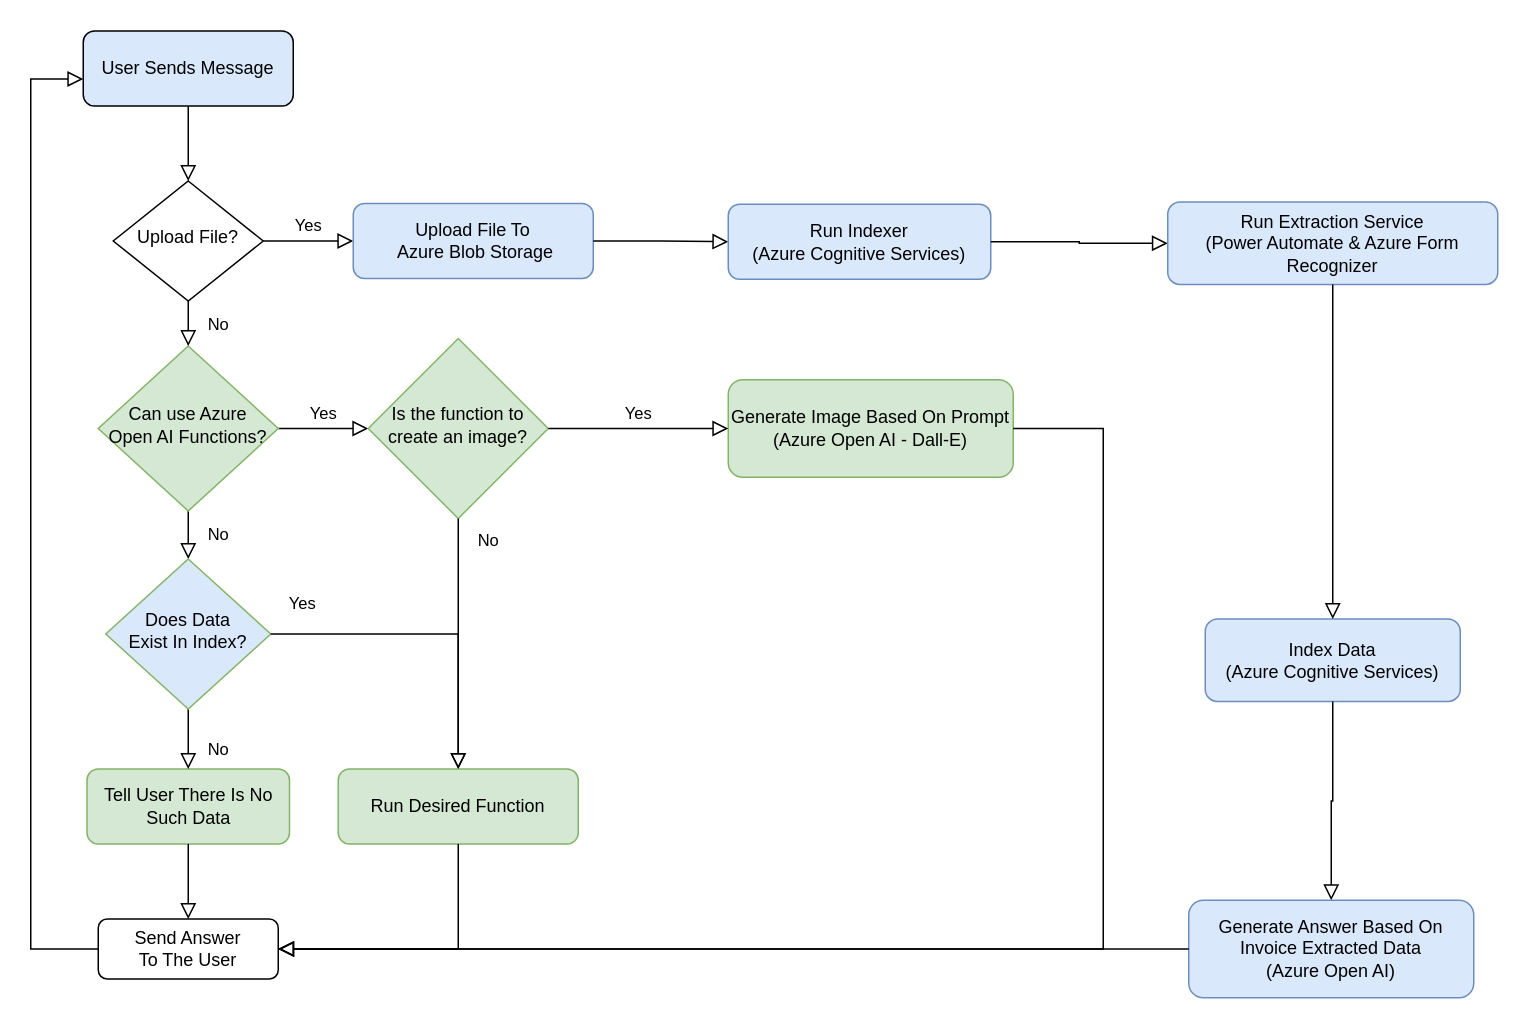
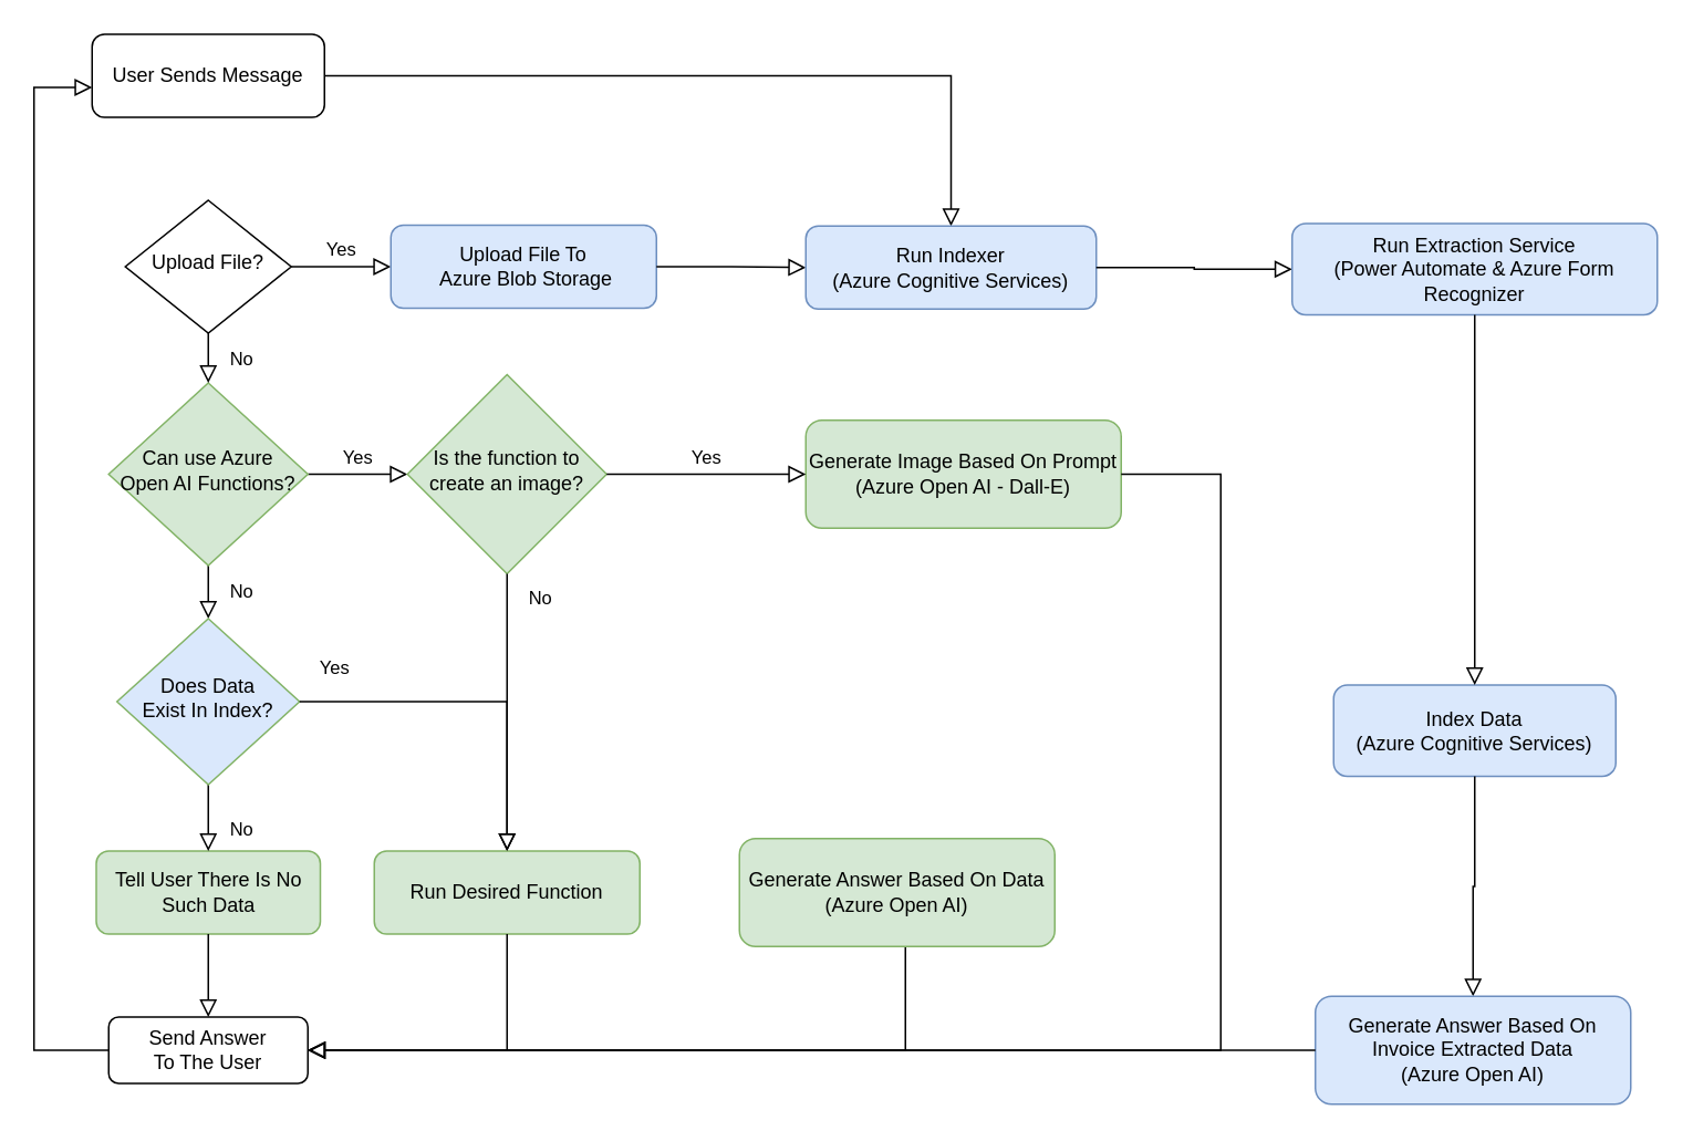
- <mxCell id="3" value="User Sends Message" style="rounded=1;whiteSpace=wrap;html=1;fontSize=12;glass=0;strokeWidth=1;shadow=0;fillColor=#dae8fc;" parent="1" vertex="1"><mxGeometry x="55" y="20" width="140" height="50" as="geometry" /></mxCell>
+ <mxCell id="3" value="User Sends Message" style="rounded=1;whiteSpace=wrap;html=1;fontSize=12;glass=0;strokeWidth=1;shadow=0;" parent="1" vertex="1"><mxGeometry x="55" y="20" width="140" height="50" as="geometry" /></mxCell>
- <mxCell id="2" value="" style="rounded=0;html=1;jettySize=auto;orthogonalLoop=1;fontSize=11;endArrow=block;endFill=0;endSize=8;strokeWidth=1;shadow=0;labelBackgroundColor=none;edgeStyle=orthogonalEdgeStyle;" parent="1" source="3" target="5" edge="1"><mxGeometry relative="1" as="geometry" /></mxCell>
+ <mxCell id="2" value="" style="rounded=0;html=1;jettySize=auto;orthogonalLoop=1;fontSize=11;endArrow=block;endFill=0;endSize=8;strokeWidth=1;shadow=0;labelBackgroundColor=none;edgeStyle=orthogonalEdgeStyle;" parent="1" source="3" target="9" edge="1"><mxGeometry relative="1" as="geometry" /></mxCell>
+ <mxCell id="31" value="Generate Answer Based On Data&lt;br&gt;(Azure Open AI)" style="rounded=1;whiteSpace=wrap;html=1;fontSize=12;glass=0;strokeWidth=1;shadow=0;fillColor=#d5e8d4;strokeColor=#82b366;" vertex="1" parent="1"><mxGeometry x="445" y="504.5" width="190" height="65" as="geometry" /></mxCell>
+ <mxCell id="18" value="" style="rounded=0;html=1;jettySize=auto;orthogonalLoop=1;fontSize=11;endArrow=block;endFill=0;endSize=8;strokeWidth=1;shadow=0;labelBackgroundColor=none;edgeStyle=orthogonalEdgeStyle;" parent="1" source="31" target="16" edge="1"><mxGeometry x="0.333" y="20" relative="1" as="geometry"><mxPoint as="offset" /><mxPoint x="1015" y="199.5" as="sourcePoint" /><mxPoint x="195" y="402" as="targetPoint" /><Array as="points"><mxPoint x="545" y="632" /></Array></mxGeometry></mxCell>
